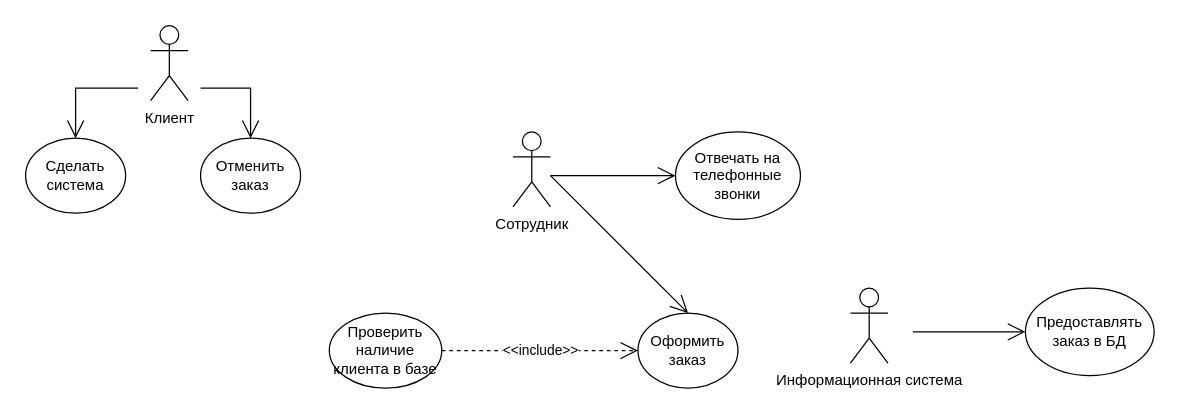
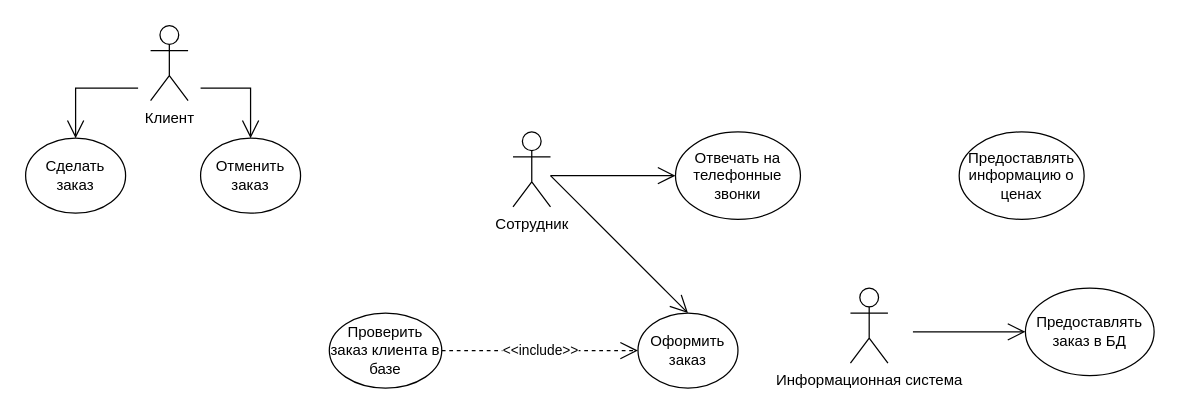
- <mxCell id="5" value="Сделать система" style="ellipse;whiteSpace=wrap;html=1;" vertex="1" parent="1"><mxGeometry x="20" y="110" width="80" height="60" as="geometry" /></mxCell>
+ <mxCell id="5" value="Сделать заказ" style="ellipse;whiteSpace=wrap;html=1;" vertex="1" parent="1"><mxGeometry x="20" y="110" width="80" height="60" as="geometry" /></mxCell>
+ <mxCell id="11" value="Предоставлять информацию о ценах" style="ellipse;whiteSpace=wrap;html=1;" vertex="1" parent="1"><mxGeometry x="767" y="105" width="100" height="70" as="geometry" /></mxCell>
- <mxCell id="7" value="Проверить наличие клиента в базе" style="ellipse;whiteSpace=wrap;html=1;" vertex="1" parent="1"><mxGeometry x="263" y="250" width="90" height="60" as="geometry" /></mxCell>
+ <mxCell id="7" value="Проверить заказ клиента в базе" style="ellipse;whiteSpace=wrap;html=1;" vertex="1" parent="1"><mxGeometry x="263" y="250" width="90" height="60" as="geometry" /></mxCell>
